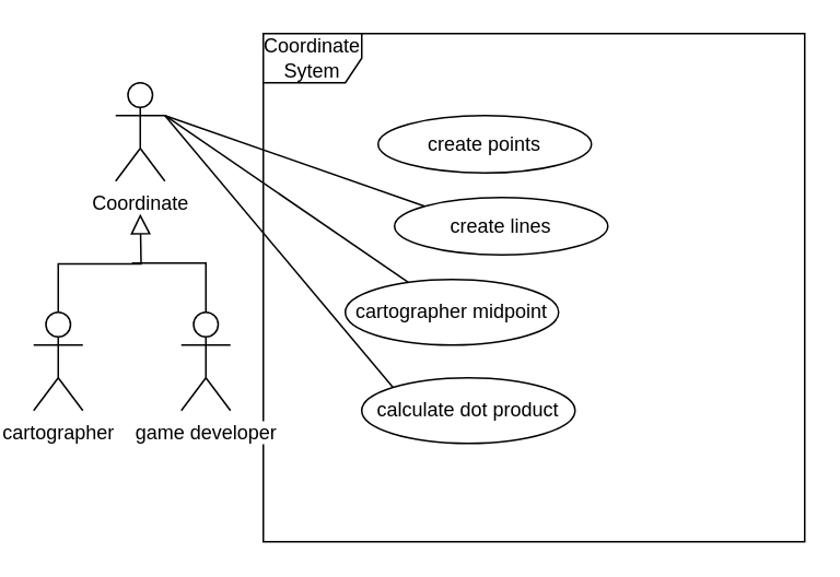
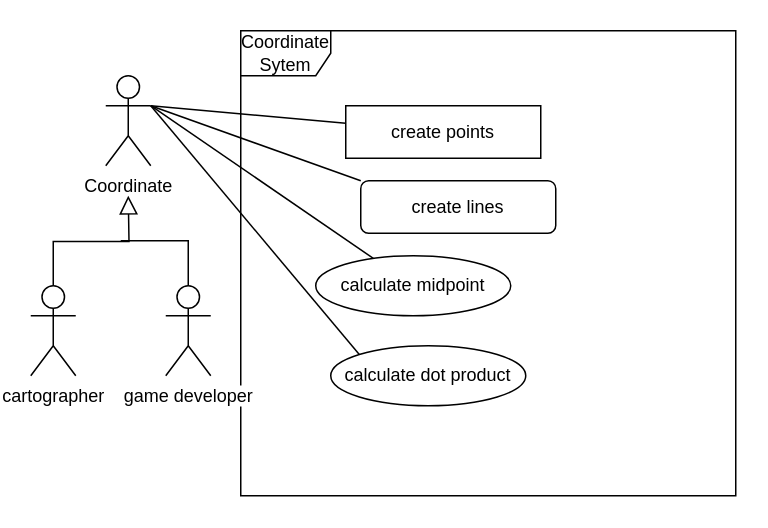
+ <mxCell id="3" style="rounded=0;orthogonalLoop=1;jettySize=auto;html=1;exitX=1;exitY=0.333;exitDx=0;exitDy=0;exitPerimeter=0;startSize=10;endArrow=none;endFill=0;endSize=10;" edge="1" parent="1" source="4" target="7"><mxGeometry relative="1" as="geometry" /></mxCell>
- <mxCell id="7" value="create points" style="ellipse;whiteSpace=wrap;html=1;" vertex="1" parent="1"><mxGeometry x="230" y="70" width="130" height="35" as="geometry" /></mxCell>
+ <mxCell id="7" value="create points" style="whiteSpace=wrap;html=1;rounded=0;" vertex="1" parent="1"><mxGeometry x="230" y="70" width="130" height="35" as="geometry" /></mxCell>
- <mxCell id="9" value="create lines" style="ellipse;whiteSpace=wrap;html=1;" vertex="1" parent="1"><mxGeometry x="240" y="120" width="130" height="35" as="geometry" /></mxCell>
+ <mxCell id="9" value="create lines" style="whiteSpace=wrap;html=1;rounded=1;" vertex="1" parent="1"><mxGeometry x="240" y="120" width="130" height="35" as="geometry" /></mxCell>
- <mxCell id="6" value="cartographer midpoint" style="ellipse;whiteSpace=wrap;html=1;" vertex="1" parent="1"><mxGeometry x="210" y="170" width="130" height="40" as="geometry" /></mxCell>
+ <mxCell id="6" value="calculate midpoint" style="ellipse;whiteSpace=wrap;html=1;" vertex="1" parent="1"><mxGeometry x="210" y="170" width="130" height="40" as="geometry" /></mxCell>
